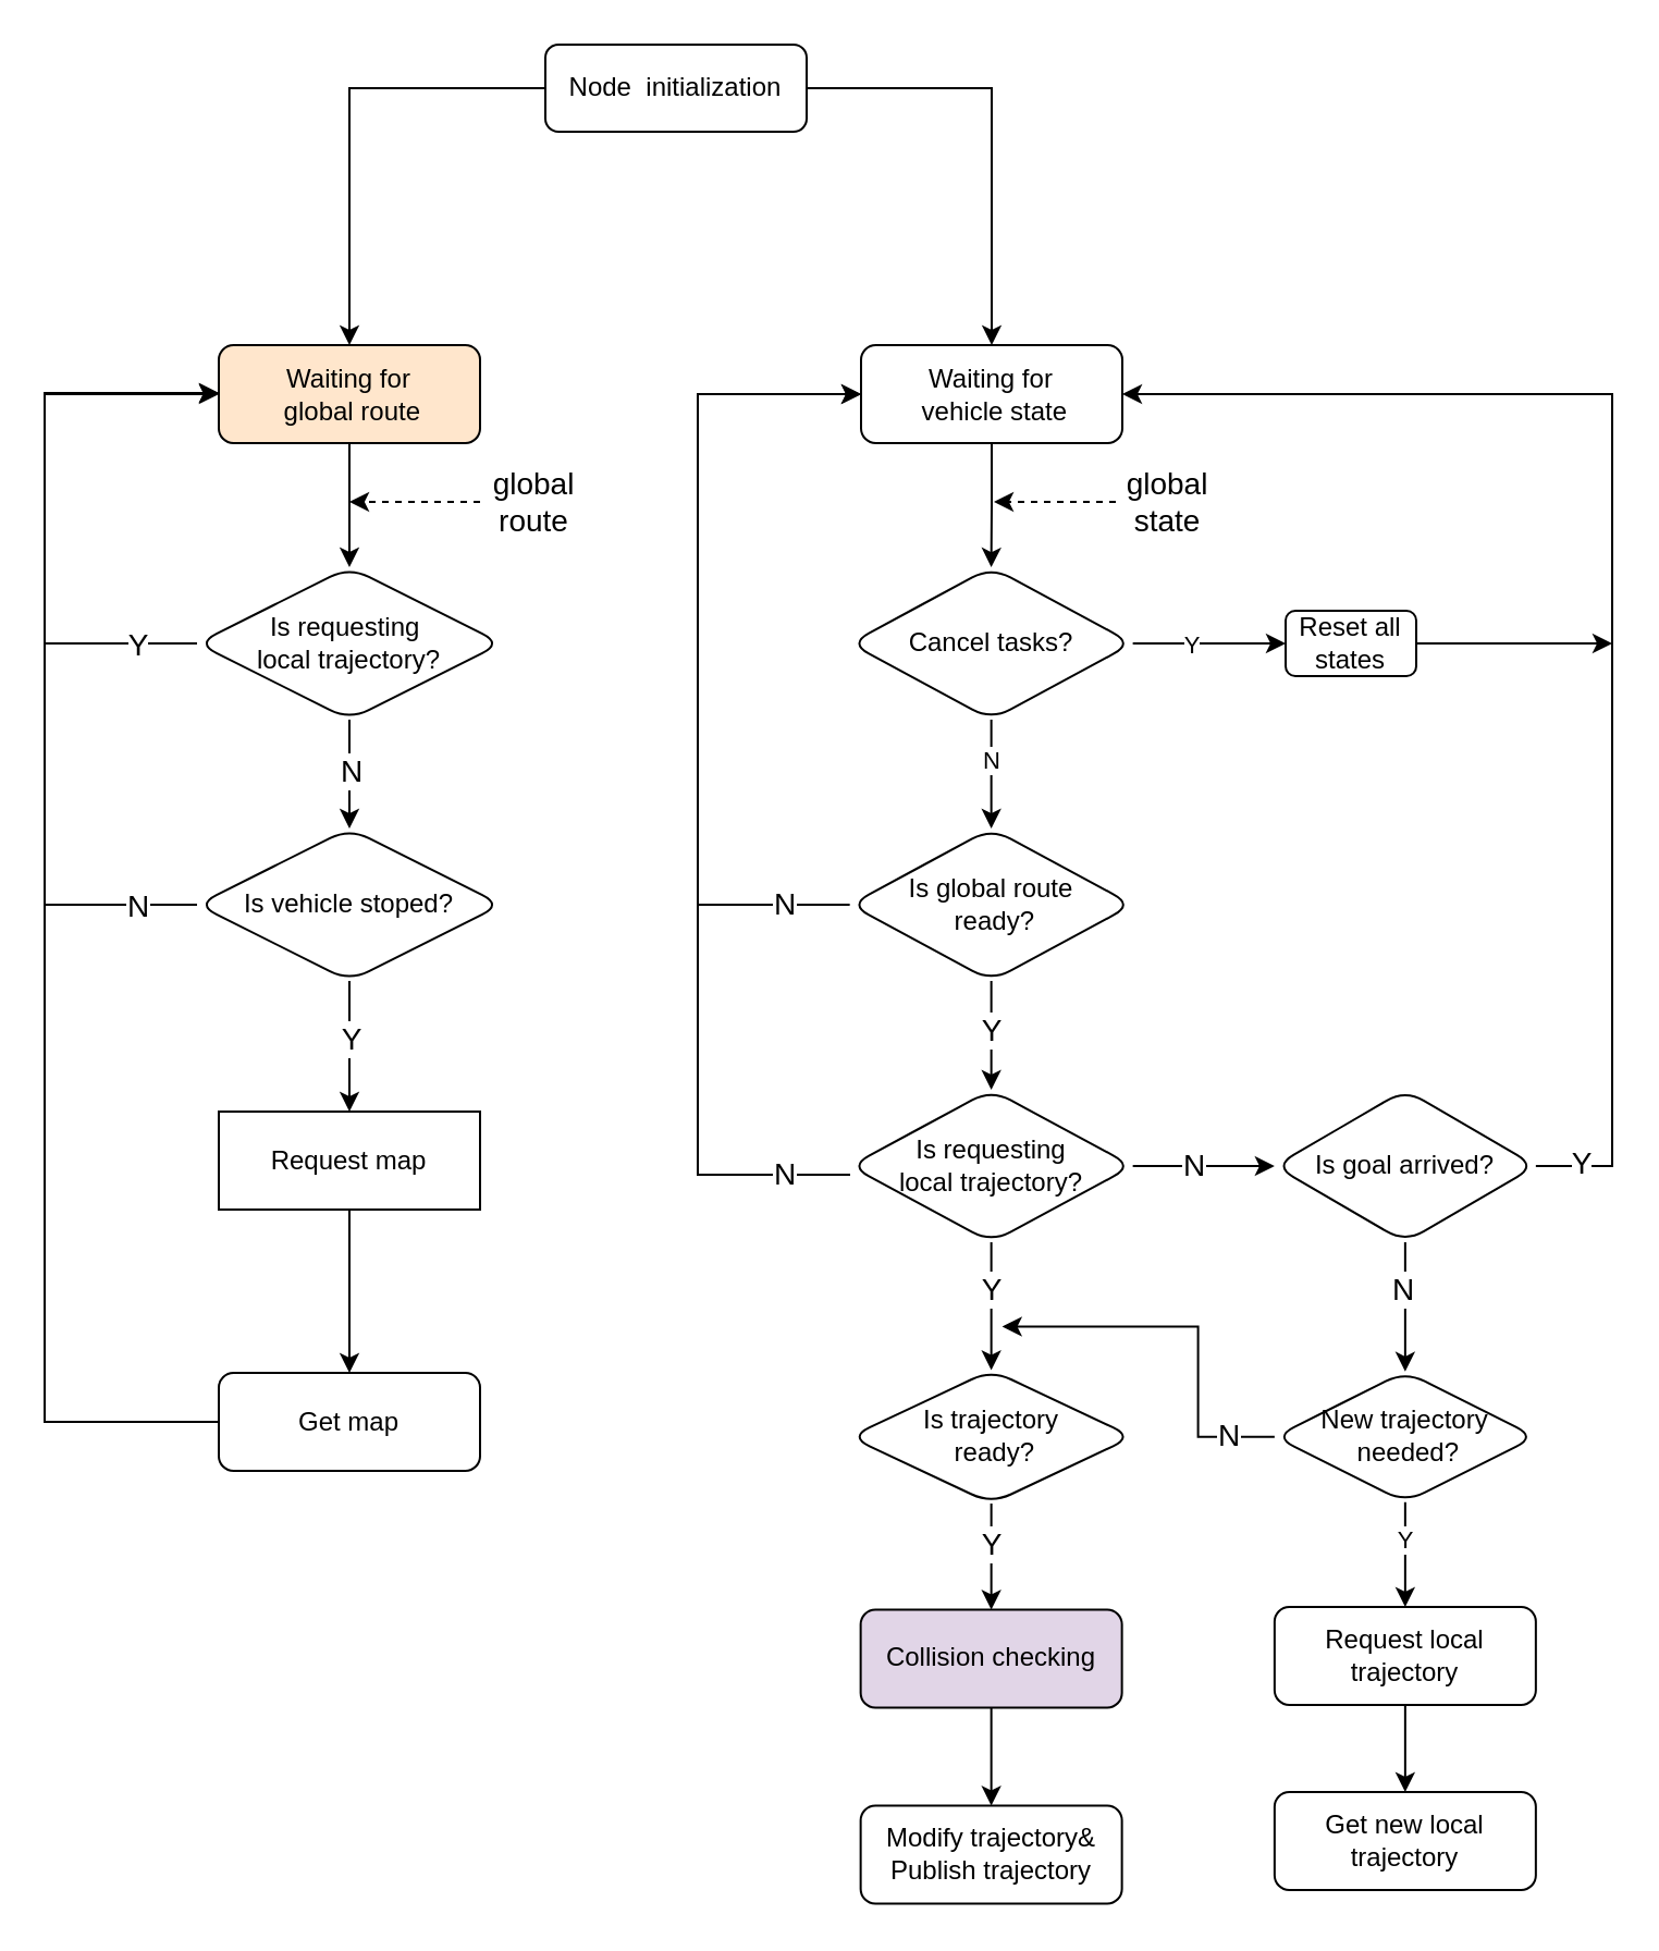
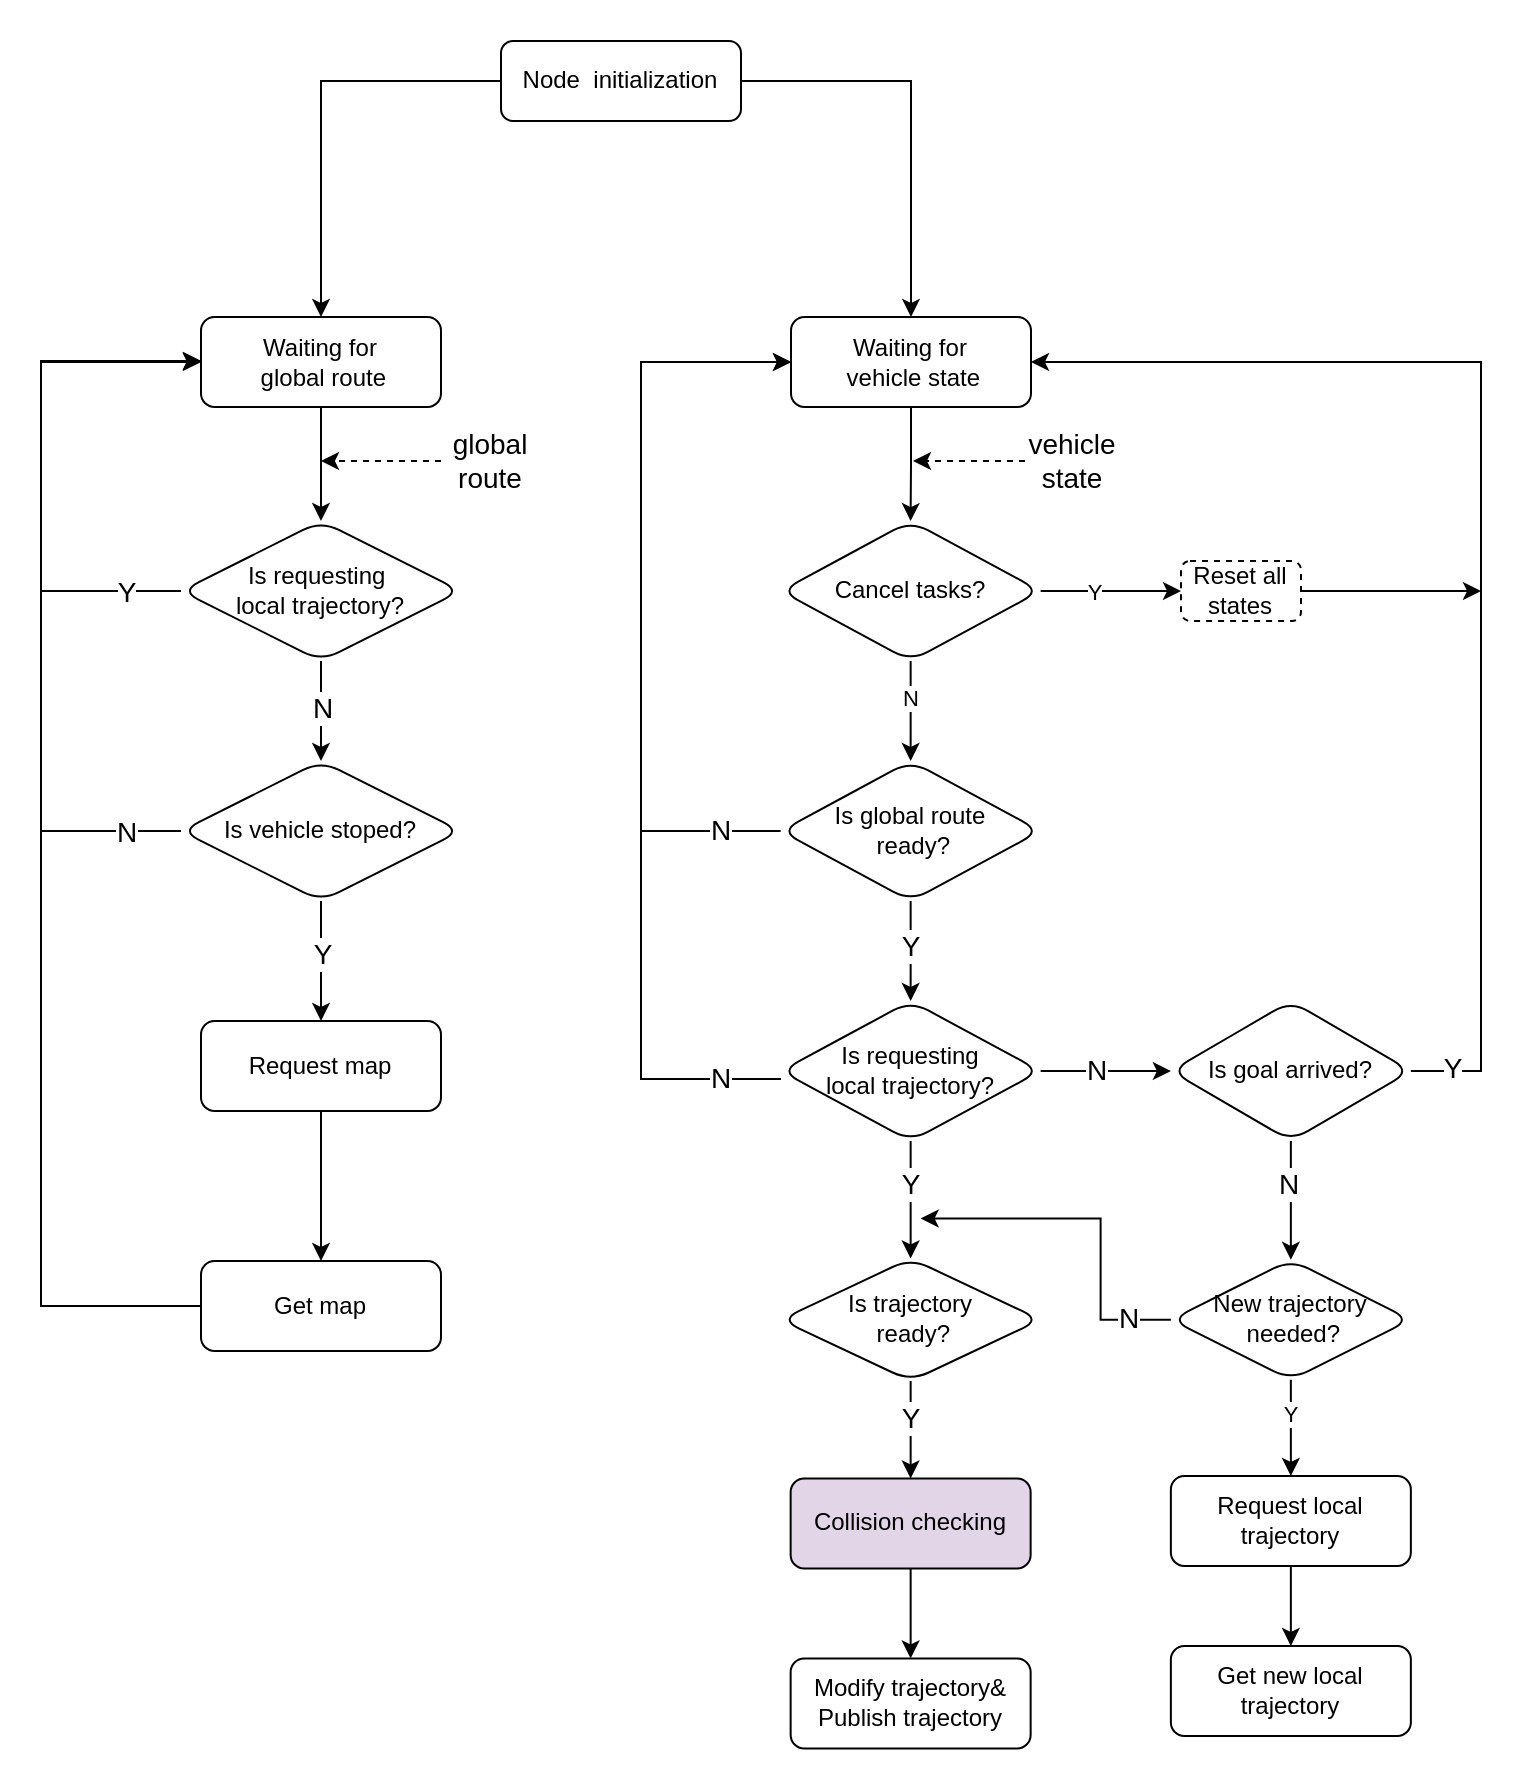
- <mxCell id="6" value="Waiting for&lt;br&gt;&amp;nbsp;global route" style="whiteSpace=wrap;html=1;rounded=1;fillColor=#ffe6cc;" parent="1" vertex="1"><mxGeometry x="100" y="158" width="120" height="45" as="geometry" /></mxCell>
+ <mxCell id="6" value="Waiting for&lt;br&gt;&amp;nbsp;global route" style="whiteSpace=wrap;html=1;rounded=1;" parent="1" vertex="1"><mxGeometry x="100" y="158" width="120" height="45" as="geometry" /></mxCell>
- <mxCell id="57" value="global state" style="text;html=1;strokeColor=none;fillColor=none;align=center;verticalAlign=middle;whiteSpace=wrap;rounded=0;fontSize=14;" parent="1" vertex="1"><mxGeometry x="512" y="220" width="48" height="20" as="geometry" /></mxCell>
+ <mxCell id="57" value="vehicle state" style="text;html=1;strokeColor=none;fillColor=none;align=center;verticalAlign=middle;whiteSpace=wrap;rounded=0;fontSize=14;" parent="1" vertex="1"><mxGeometry x="512" y="220" width="48" height="20" as="geometry" /></mxCell>
- <mxCell id="64" value="Reset all states" style="whiteSpace=wrap;html=1;rounded=1;" vertex="1" parent="1"><mxGeometry x="590" y="280" width="60" height="30" as="geometry" /></mxCell>
+ <mxCell id="64" value="Reset all states" style="whiteSpace=wrap;html=1;rounded=1;dashed=1;" vertex="1" parent="1"><mxGeometry x="590" y="280" width="60" height="30" as="geometry" /></mxCell>
- <mxCell id="18" value="Request map" style="whiteSpace=wrap;html=1;rounded=0;" parent="1" vertex="1"><mxGeometry x="100" y="510" width="120" height="45" as="geometry" /></mxCell>
+ <mxCell id="18" value="Request map" style="whiteSpace=wrap;html=1;rounded=1;" parent="1" vertex="1"><mxGeometry x="100" y="510" width="120" height="45" as="geometry" /></mxCell>
